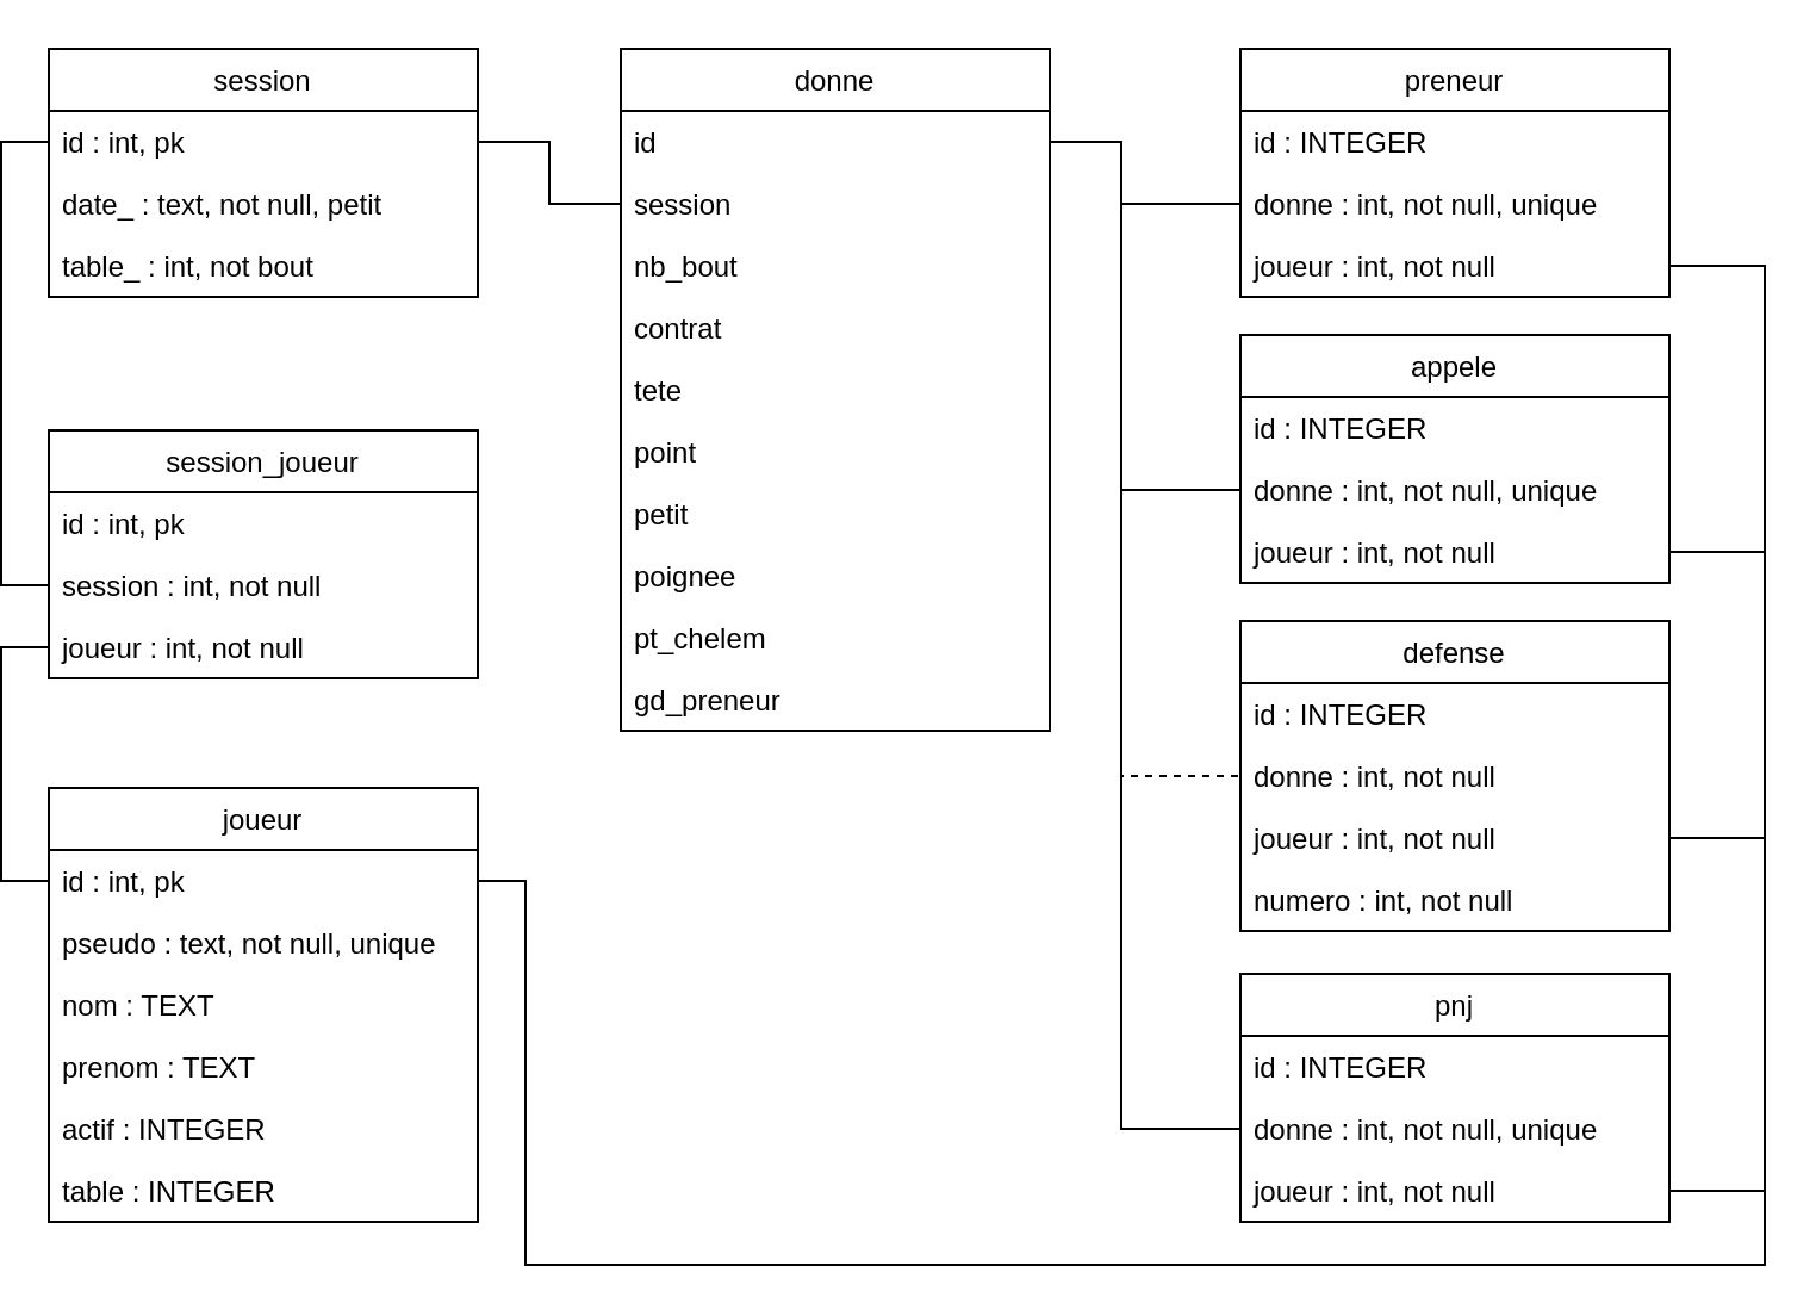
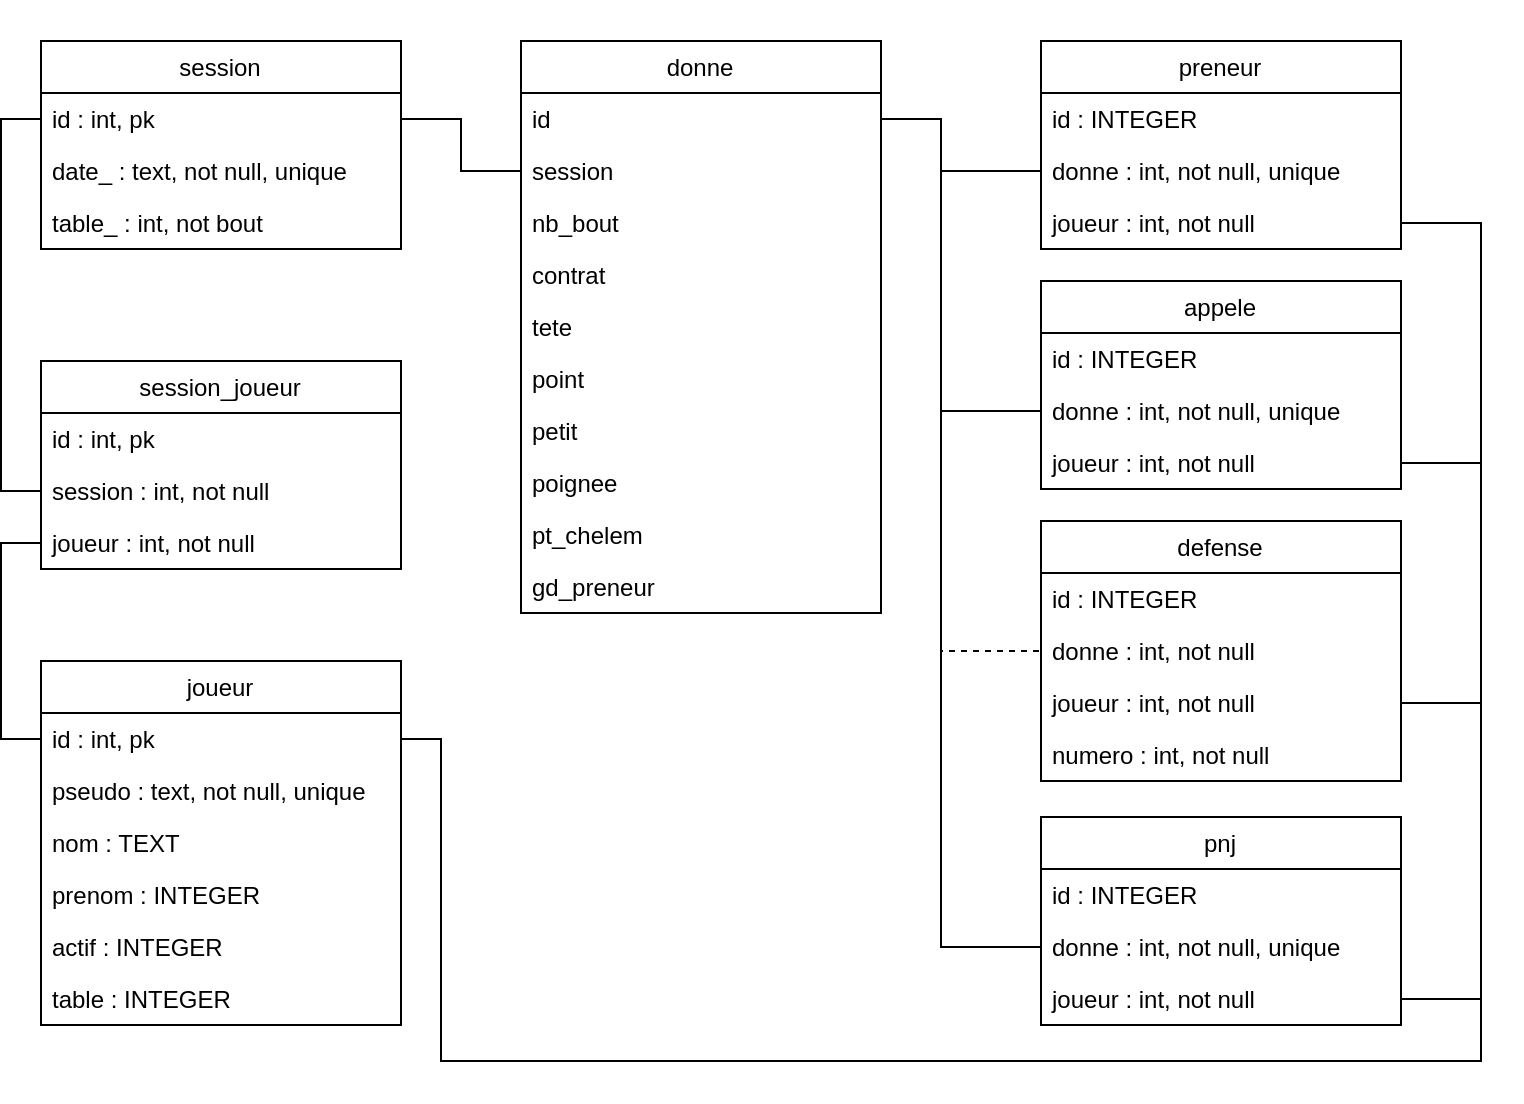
- <mxCell id="4" value="date_ : text, not null, petit" style="text;strokeColor=none;fillColor=none;align=left;verticalAlign=top;spacingLeft=4;spacingRight=4;overflow=hidden;rotatable=0;points=[[0,0.5],[1,0.5]];portConstraint=eastwest;" vertex="1" parent="2"><mxGeometry y="52" width="180" height="26" as="geometry" /></mxCell>
+ <mxCell id="4" value="date_ : text, not null, unique" style="text;strokeColor=none;fillColor=none;align=left;verticalAlign=top;spacingLeft=4;spacingRight=4;overflow=hidden;rotatable=0;points=[[0,0.5],[1,0.5]];portConstraint=eastwest;" vertex="1" parent="2"><mxGeometry y="52" width="180" height="26" as="geometry" /></mxCell>
- <mxCell id="21" value="prenom : TEXT" style="text;strokeColor=none;fillColor=none;align=left;verticalAlign=top;spacingLeft=4;spacingRight=4;overflow=hidden;rotatable=0;points=[[0,0.5],[1,0.5]];portConstraint=eastwest;" vertex="1" parent="17"><mxGeometry y="104" width="180" height="26" as="geometry" /></mxCell>
+ <mxCell id="21" value="prenom : INTEGER" style="text;strokeColor=none;fillColor=none;align=left;verticalAlign=top;spacingLeft=4;spacingRight=4;overflow=hidden;rotatable=0;points=[[0,0.5],[1,0.5]];portConstraint=eastwest;" vertex="1" parent="17"><mxGeometry y="104" width="180" height="26" as="geometry" /></mxCell>
